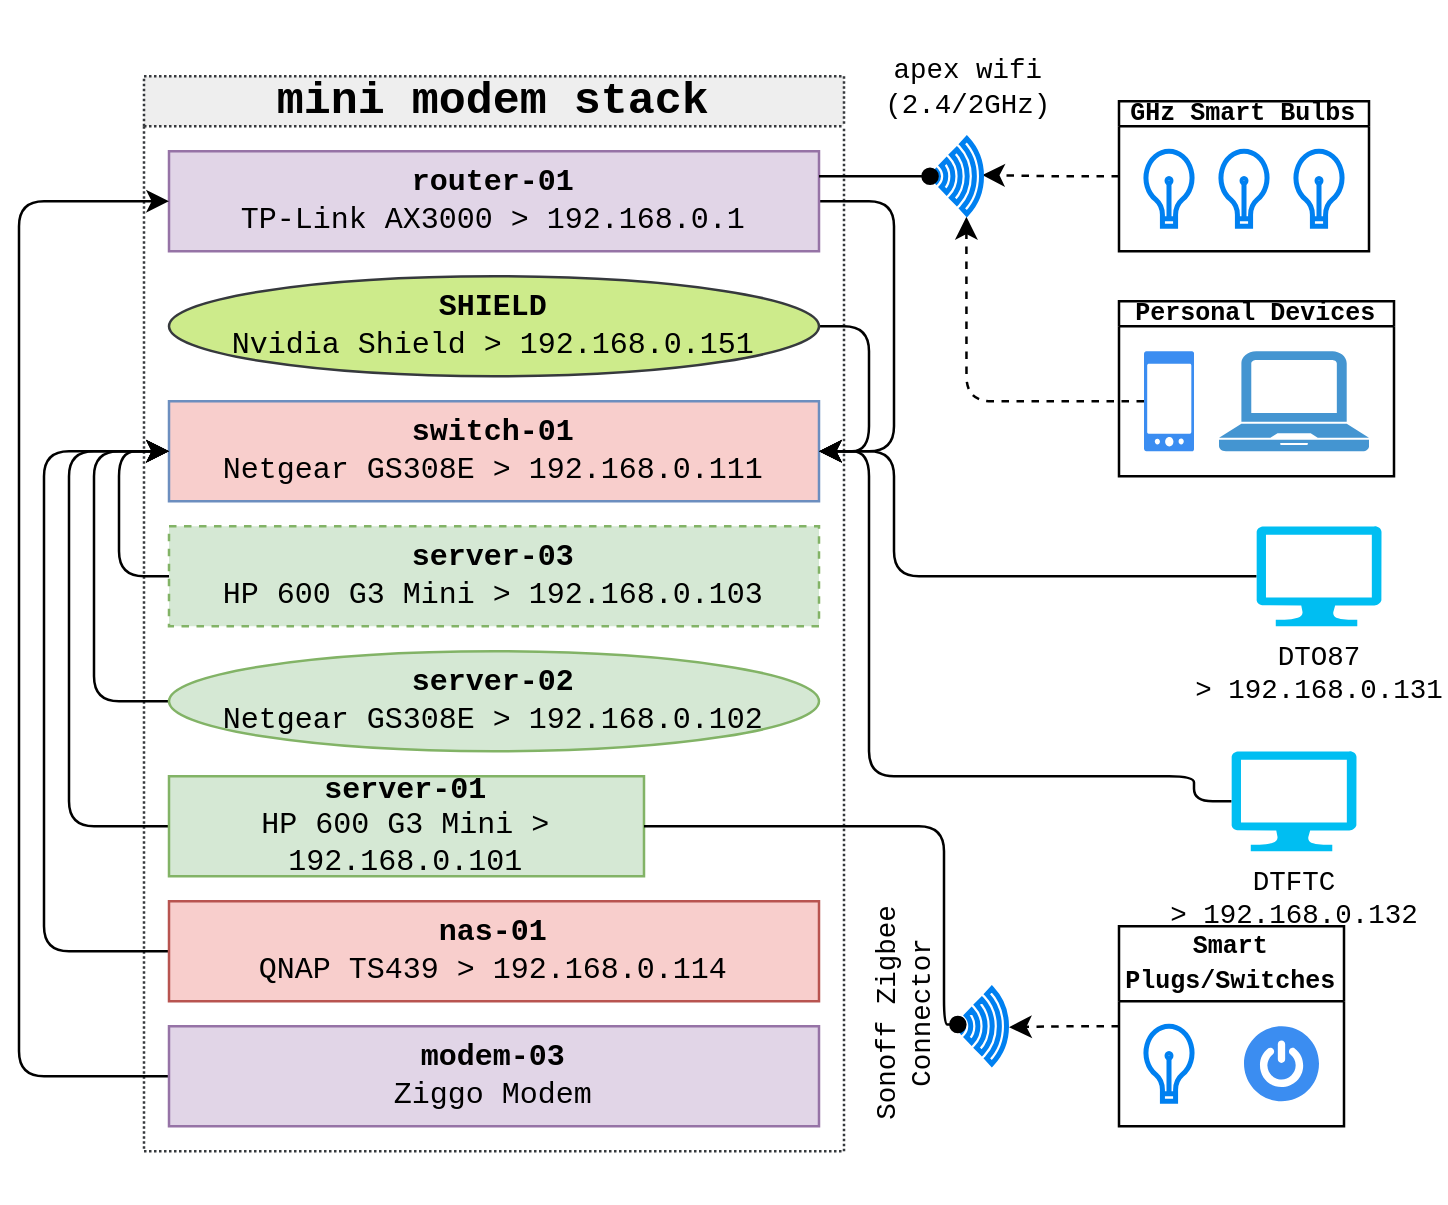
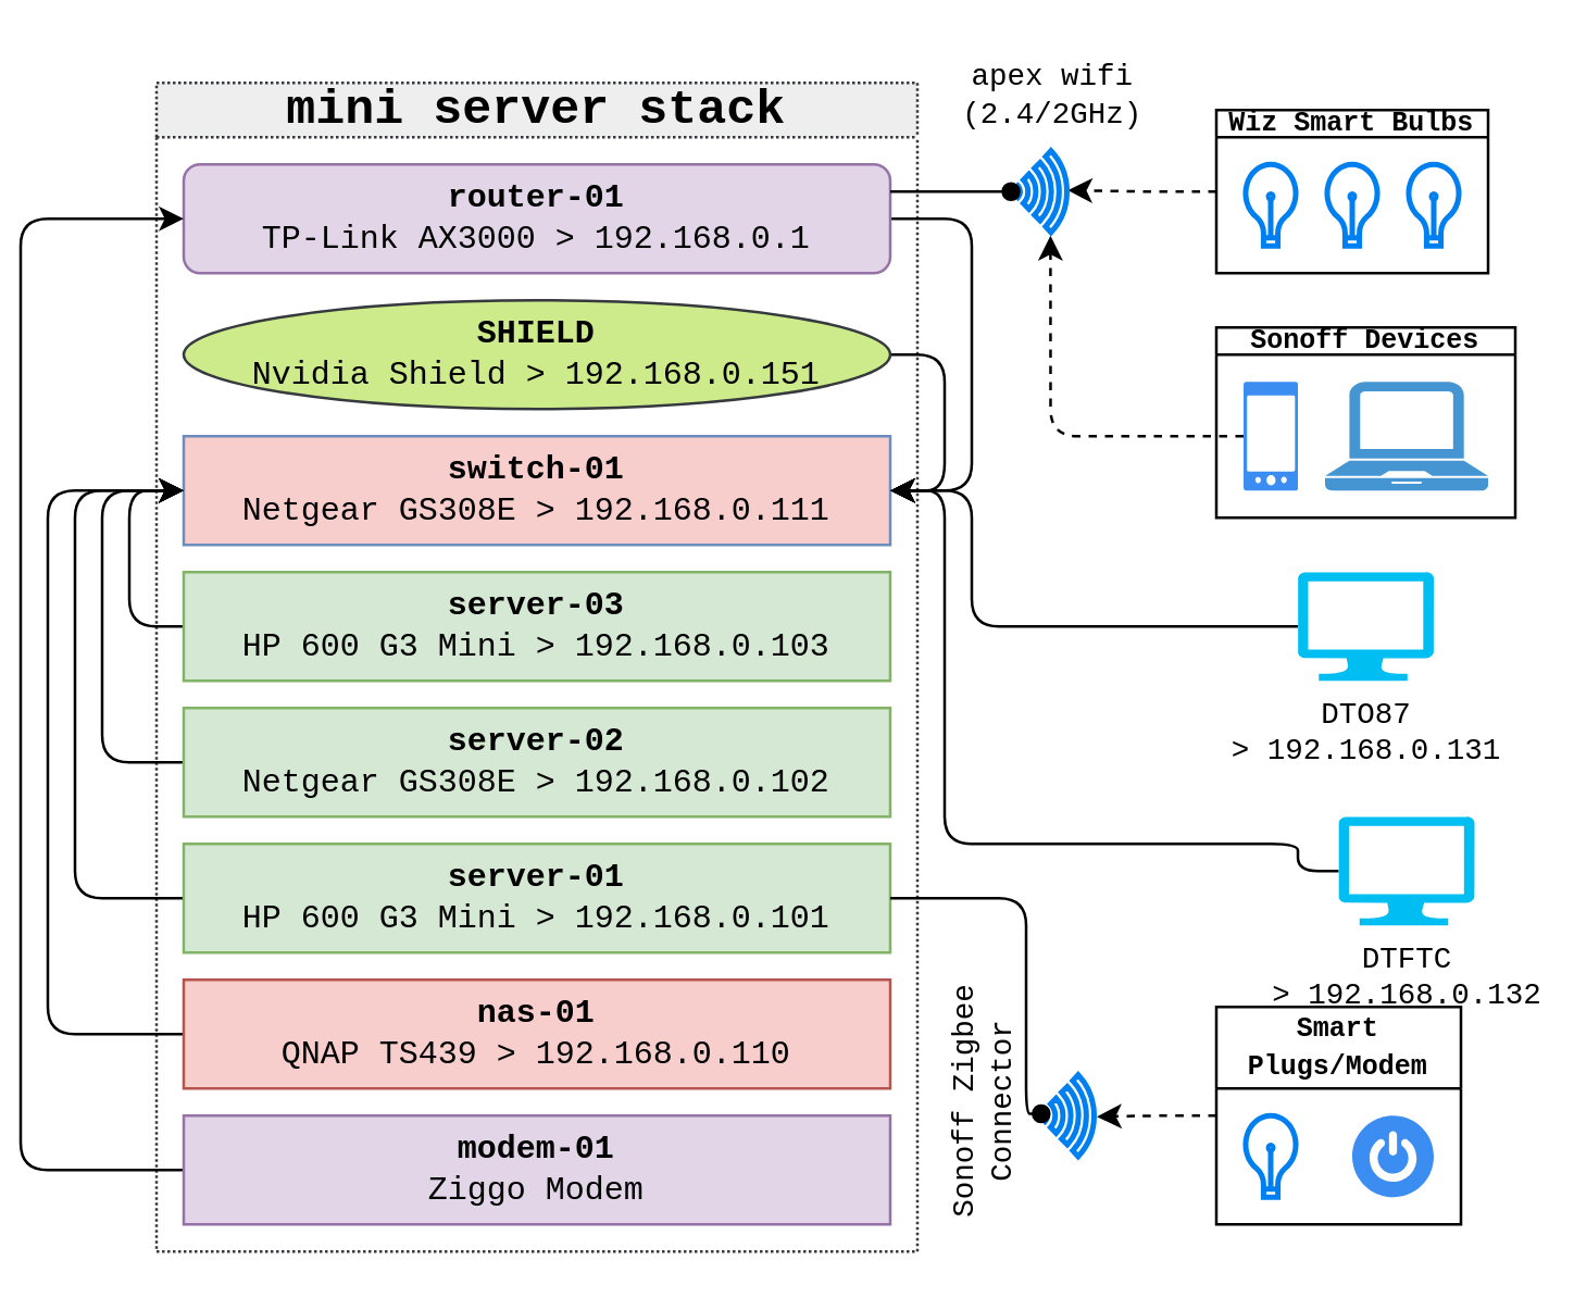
- <mxCell id="2" value="&lt;h2&gt;&lt;font&gt;mini modem stack&lt;/font&gt;&lt;/h2&gt;" style="swimlane;whiteSpace=wrap;html=1;startSize=20;fontFamily=Courier New;dashed=1;dashPattern=1 1;fillColor=#eeeeee;strokeColor=#36393d;" vertex="1" parent="1"><mxGeometry x="20" y="30" width="280" height="430" as="geometry"><mxRectangle x="40" y="40" width="140" height="30" as="alternateBounds" /></mxGeometry></mxCell>
+ <mxCell id="2" value="&lt;h2&gt;&lt;font&gt;mini server stack&lt;/font&gt;&lt;/h2&gt;" style="swimlane;whiteSpace=wrap;html=1;startSize=20;fontFamily=Courier New;dashed=1;dashPattern=1 1;fillColor=#eeeeee;strokeColor=#36393d;" vertex="1" parent="1"><mxGeometry x="20" y="30" width="280" height="430" as="geometry"><mxRectangle x="40" y="40" width="140" height="30" as="alternateBounds" /></mxGeometry></mxCell>
- <mxCell id="20" value="&lt;font style=&quot;font-size: 10px;&quot;&gt;GHz Smart Bulbs&lt;/font&gt;" style="swimlane;whiteSpace=wrap;html=1;fontFamily=Courier New;fontSize=11;fontColor=default;startSize=10;" vertex="1" parent="1"><mxGeometry x="410" y="40" width="100" height="60" as="geometry" /></mxCell>
+ <mxCell id="20" value="&lt;font style=&quot;font-size: 10px;&quot;&gt;Wiz Smart Bulbs&lt;/font&gt;" style="swimlane;whiteSpace=wrap;html=1;fontFamily=Courier New;fontSize=11;fontColor=default;startSize=10;" vertex="1" parent="1"><mxGeometry x="410" y="40" width="100" height="60" as="geometry" /></mxCell>
- <mxCell id="11" value="&lt;font&gt;&lt;b&gt;router-01&lt;br&gt;&lt;/b&gt;TP-Link AX3000 &amp;gt; 192.168.0.1&lt;br&gt;&lt;/font&gt;" style="rounded=0;whiteSpace=wrap;html=1;align=center;fillColor=#e1d5e7;strokeColor=#9673a6;fontFamily=Courier New;" vertex="1" parent="2"><mxGeometry x="10" y="30" width="260" height="40" as="geometry" /></mxCell>
+ <mxCell id="11" value="&lt;font&gt;&lt;b&gt;router-01&lt;br&gt;&lt;/b&gt;TP-Link AX3000 &amp;gt; 192.168.0.1&lt;br&gt;&lt;/font&gt;" style="whiteSpace=wrap;html=1;align=center;fillColor=#e1d5e7;strokeColor=#9673a6;fontFamily=Courier New;rounded=1;" vertex="1" parent="2"><mxGeometry x="10" y="30" width="260" height="40" as="geometry" /></mxCell>
- <mxCell id="24" value="&lt;font style=&quot;font-size: 10px;&quot;&gt;Personal Devices&lt;/font&gt;" style="swimlane;whiteSpace=wrap;html=1;fontFamily=Courier New;fontSize=11;fontColor=default;startSize=10;" vertex="1" parent="1"><mxGeometry x="410" y="120" width="110" height="70" as="geometry" /></mxCell>
+ <mxCell id="24" value="&lt;font style=&quot;font-size: 10px;&quot;&gt;Sonoff Devices&lt;/font&gt;" style="swimlane;whiteSpace=wrap;html=1;fontFamily=Courier New;fontSize=11;fontColor=default;startSize=10;" vertex="1" parent="1"><mxGeometry x="410" y="120" width="110" height="70" as="geometry" /></mxCell>
- <mxCell id="5" value="&lt;font&gt;&lt;b&gt;server-03&lt;br&gt;&lt;/b&gt;HP 600 G3 Mini &amp;gt; 192.168.0.103&lt;br&gt;&lt;/font&gt;" style="rounded=0;whiteSpace=wrap;html=1;align=center;fillColor=#d5e8d4;strokeColor=#82b366;fontFamily=Courier New;dashed=1;" vertex="1" parent="2"><mxGeometry x="10" y="180" width="260" height="40" as="geometry" /></mxCell>
+ <mxCell id="5" value="&lt;font&gt;&lt;b&gt;server-03&lt;br&gt;&lt;/b&gt;HP 600 G3 Mini &amp;gt; 192.168.0.103&lt;br&gt;&lt;/font&gt;" style="rounded=0;whiteSpace=wrap;html=1;align=center;fillColor=#d5e8d4;strokeColor=#82b366;fontFamily=Courier New;" vertex="1" parent="2"><mxGeometry x="10" y="180" width="260" height="40" as="geometry" /></mxCell>
- <mxCell id="30" value="DTO87&lt;br&gt;&amp;gt; 192.168.0.131" style="verticalLabelPosition=bottom;html=1;verticalAlign=top;align=center;strokeColor=none;fillColor=#00BEF2;shape=mxgraph.azure.computer;pointerEvents=1;fontFamily=Courier New;fontSize=11;fontColor=default;" vertex="1" parent="1"><mxGeometry x="465" y="210" width="50" height="40" as="geometry" /></mxCell>
+ <mxCell id="30" value="DTO87&lt;br&gt;&amp;gt; 192.168.0.131" style="verticalLabelPosition=bottom;html=1;verticalAlign=top;align=center;strokeColor=none;fillColor=#00BEF2;shape=mxgraph.azure.computer;pointerEvents=1;fontFamily=Courier New;fontSize=11;fontColor=default;" vertex="1" parent="1"><mxGeometry x="440" y="210" width="50" height="40" as="geometry" /></mxCell>
- <mxCell id="7" value="&lt;font&gt;&lt;b&gt;server-02&lt;br&gt;&lt;/b&gt;Netgear GS308E &amp;gt; 192.168.0.102&lt;br&gt;&lt;/font&gt;" style="ellipse;whiteSpace=wrap;html=1;align=center;fillColor=#d5e8d4;strokeColor=#82b366;fontFamily=Courier New;" vertex="1" parent="2"><mxGeometry x="10" y="230" width="260" height="40" as="geometry" /></mxCell>
+ <mxCell id="7" value="&lt;font&gt;&lt;b&gt;server-02&lt;br&gt;&lt;/b&gt;Netgear GS308E &amp;gt; 192.168.0.102&lt;br&gt;&lt;/font&gt;" style="rounded=0;whiteSpace=wrap;html=1;align=center;fillColor=#d5e8d4;strokeColor=#82b366;fontFamily=Courier New;" vertex="1" parent="2"><mxGeometry x="10" y="230" width="260" height="40" as="geometry" /></mxCell>
- <mxCell id="9" value="&lt;font&gt;&lt;b&gt;server-01&lt;br&gt;&lt;/b&gt;HP 600 G3 Mini&amp;nbsp;&amp;gt; 192.168.0.101&lt;/font&gt;" style="rounded=0;whiteSpace=wrap;html=1;align=center;fillColor=#d5e8d4;strokeColor=#82b366;fontFamily=Courier New;" vertex="1" parent="2"><mxGeometry x="10" y="280" width="190" height="40" as="geometry" /></mxCell>
+ <mxCell id="9" value="&lt;font&gt;&lt;b&gt;server-01&lt;br&gt;&lt;/b&gt;HP 600 G3 Mini&amp;nbsp;&amp;gt; 192.168.0.101&lt;/font&gt;" style="rounded=0;whiteSpace=wrap;html=1;align=center;fillColor=#d5e8d4;strokeColor=#82b366;fontFamily=Courier New;" vertex="1" parent="2"><mxGeometry x="10" y="280" width="260" height="40" as="geometry" /></mxCell>
- <mxCell id="15" value="&lt;font&gt;&lt;b&gt;nas-01&lt;br&gt;&lt;/b&gt;QNAP TS439 &amp;gt; 192.168.0.114&lt;/font&gt;" style="rounded=0;whiteSpace=wrap;html=1;align=center;fillColor=#f8cecc;strokeColor=#b85450;fontFamily=Courier New;" vertex="1" parent="2"><mxGeometry x="10" y="330" width="260" height="40" as="geometry" /></mxCell>
+ <mxCell id="15" value="&lt;font&gt;&lt;b&gt;nas-01&lt;br&gt;&lt;/b&gt;QNAP TS439 &amp;gt; 192.168.0.110&lt;/font&gt;" style="rounded=0;whiteSpace=wrap;html=1;align=center;fillColor=#f8cecc;strokeColor=#b85450;fontFamily=Courier New;" vertex="1" parent="2"><mxGeometry x="10" y="330" width="260" height="40" as="geometry" /></mxCell>
- <mxCell id="34" value="&lt;font style=&quot;font-size: 10px;&quot;&gt;Smart Plugs/Switches&lt;/font&gt;" style="swimlane;whiteSpace=wrap;html=1;fontFamily=Courier New;fontSize=11;fontColor=default;startSize=30;" vertex="1" parent="1"><mxGeometry x="410" y="370" width="90" height="80" as="geometry" /></mxCell>
+ <mxCell id="34" value="&lt;font style=&quot;font-size: 10px;&quot;&gt;Smart Plugs/Modem&lt;/font&gt;" style="swimlane;whiteSpace=wrap;html=1;fontFamily=Courier New;fontSize=11;fontColor=default;startSize=30;" vertex="1" parent="1"><mxGeometry x="410" y="370" width="90" height="80" as="geometry" /></mxCell>
- <mxCell id="17" value="&lt;font&gt;&lt;b&gt;modem-03&lt;br&gt;&lt;/b&gt;Ziggo Modem&lt;/font&gt;" style="rounded=0;whiteSpace=wrap;html=1;align=center;fillColor=#e1d5e7;strokeColor=#9673a6;fontFamily=Courier New;" vertex="1" parent="2"><mxGeometry x="10" y="380" width="260" height="40" as="geometry" /></mxCell>
+ <mxCell id="17" value="&lt;font&gt;&lt;b&gt;modem-01&lt;br&gt;&lt;/b&gt;Ziggo Modem&lt;/font&gt;" style="rounded=0;whiteSpace=wrap;html=1;align=center;fillColor=#e1d5e7;strokeColor=#9673a6;fontFamily=Courier New;" vertex="1" parent="2"><mxGeometry x="10" y="380" width="260" height="40" as="geometry" /></mxCell>
